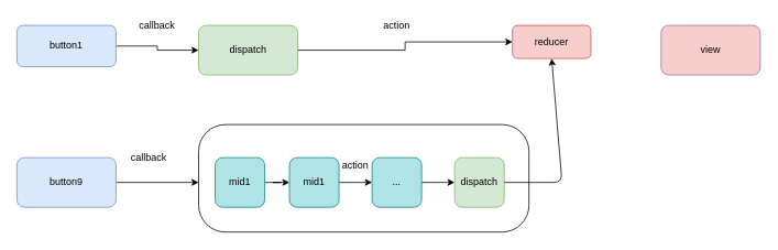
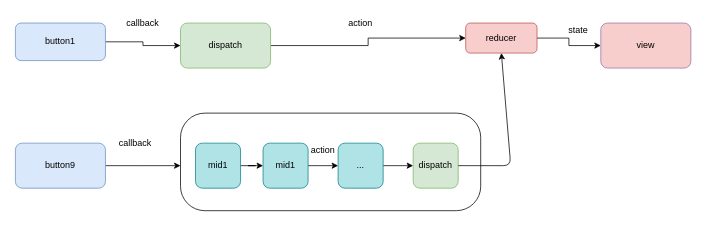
+ <mxCell id="11" value="state" style="text;html=1;strokeColor=none;fillColor=none;align=center;verticalAlign=middle;whiteSpace=wrap;rounded=0;" parent="1" vertex="1"><mxGeometry x="750" y="30" width="40" height="20" as="geometry" /></mxCell>
+ <mxCell id="6" style="edgeStyle=orthogonalEdgeStyle;rounded=0;orthogonalLoop=1;jettySize=auto;html=1;entryX=0;entryY=0.5;entryDx=0;entryDy=0;" parent="1" source="7" target="8" edge="1"><mxGeometry relative="1" as="geometry" /></mxCell>
